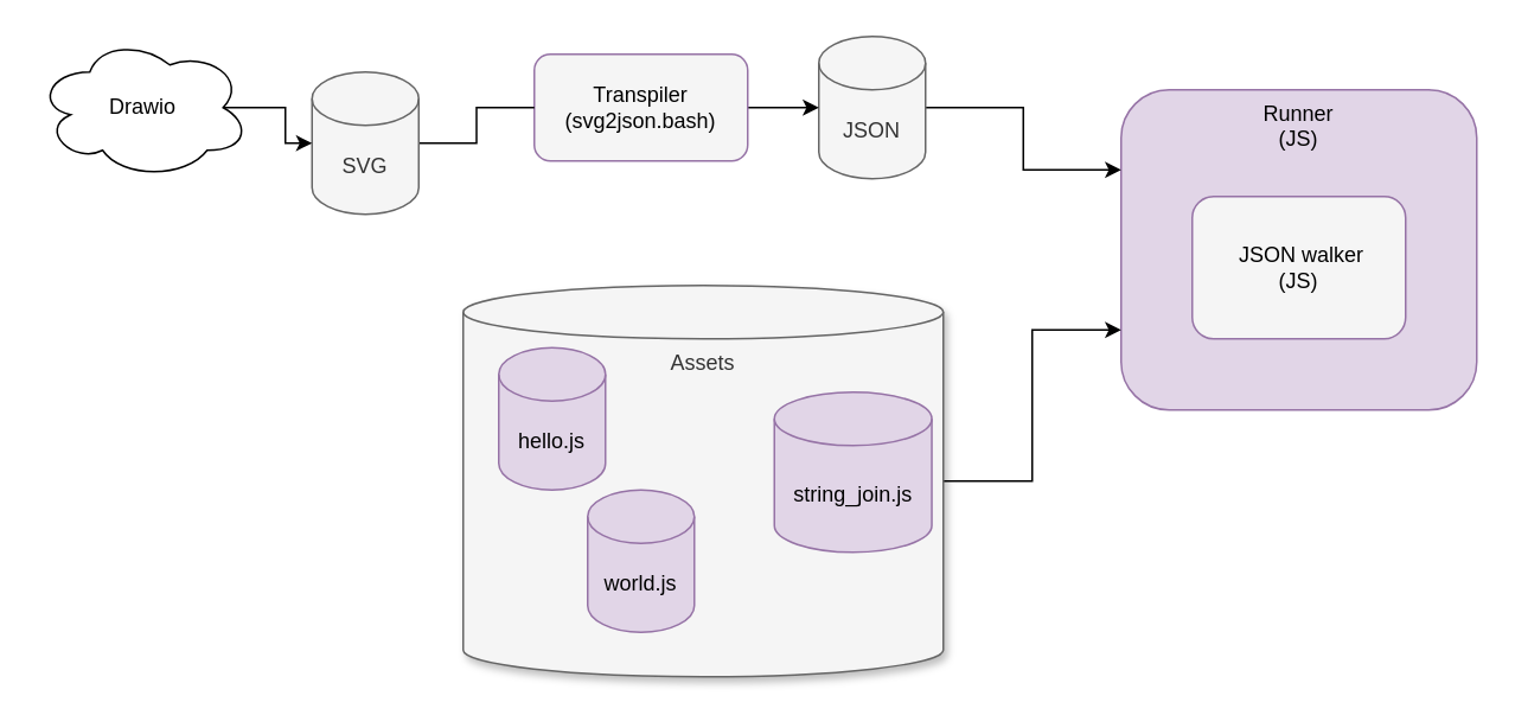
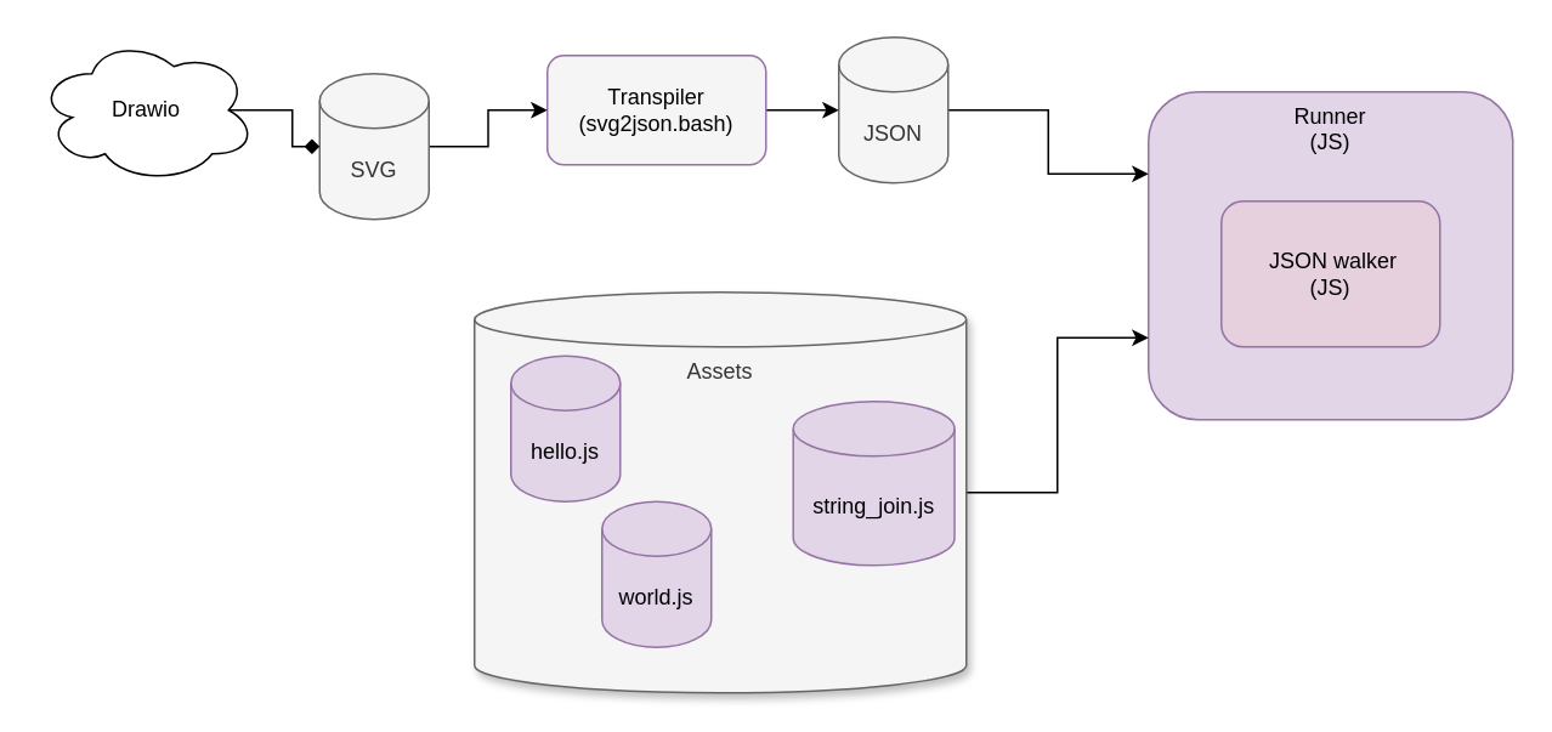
- <mxCell id="13" style="edgeStyle=orthogonalEdgeStyle;rounded=0;orthogonalLoop=1;jettySize=auto;html=1;exitX=1;exitY=0.5;exitDx=0;exitDy=0;exitPerimeter=0;entryX=0;entryY=0.5;entryDx=0;entryDy=0;endArrow=none;" edge="1" parent="1" source="14" target="12"><mxGeometry relative="1" as="geometry" /></mxCell>
+ <mxCell id="13" style="edgeStyle=orthogonalEdgeStyle;rounded=0;orthogonalLoop=1;jettySize=auto;html=1;exitX=1;exitY=0.5;exitDx=0;exitDy=0;exitPerimeter=0;entryX=0;entryY=0.5;entryDx=0;entryDy=0;" edge="1" parent="1" source="14" target="12"><mxGeometry relative="1" as="geometry" /></mxCell>
- <mxCell id="15" style="edgeStyle=orthogonalEdgeStyle;rounded=0;orthogonalLoop=1;jettySize=auto;html=1;exitX=0.875;exitY=0.5;exitDx=0;exitDy=0;exitPerimeter=0;" edge="1" parent="1" source="16" target="14"><mxGeometry relative="1" as="geometry" /></mxCell>
+ <mxCell id="15" style="edgeStyle=orthogonalEdgeStyle;rounded=0;orthogonalLoop=1;jettySize=auto;html=1;exitX=0.875;exitY=0.5;exitDx=0;exitDy=0;exitPerimeter=0;endArrow=diamond;" edge="1" parent="1" source="16" target="14"><mxGeometry relative="1" as="geometry" /></mxCell>
- <mxCell id="3" value="&amp;nbsp;JSON walker&lt;br&gt;(JS)" style="rounded=1;whiteSpace=wrap;html=1;strokeColor=#9673a6;fillColor=#f5f5f5;" vertex="1" parent="2"><mxGeometry x="40" y="60" width="120" height="80" as="geometry" /></mxCell>
+ <mxCell id="3" value="&amp;nbsp;JSON walker&lt;br&gt;(JS)" style="rounded=1;whiteSpace=wrap;html=1;strokeColor=#9673a6;fillColor=#E6D0DE;" vertex="1" parent="2"><mxGeometry x="40" y="60" width="120" height="80" as="geometry" /></mxCell>
